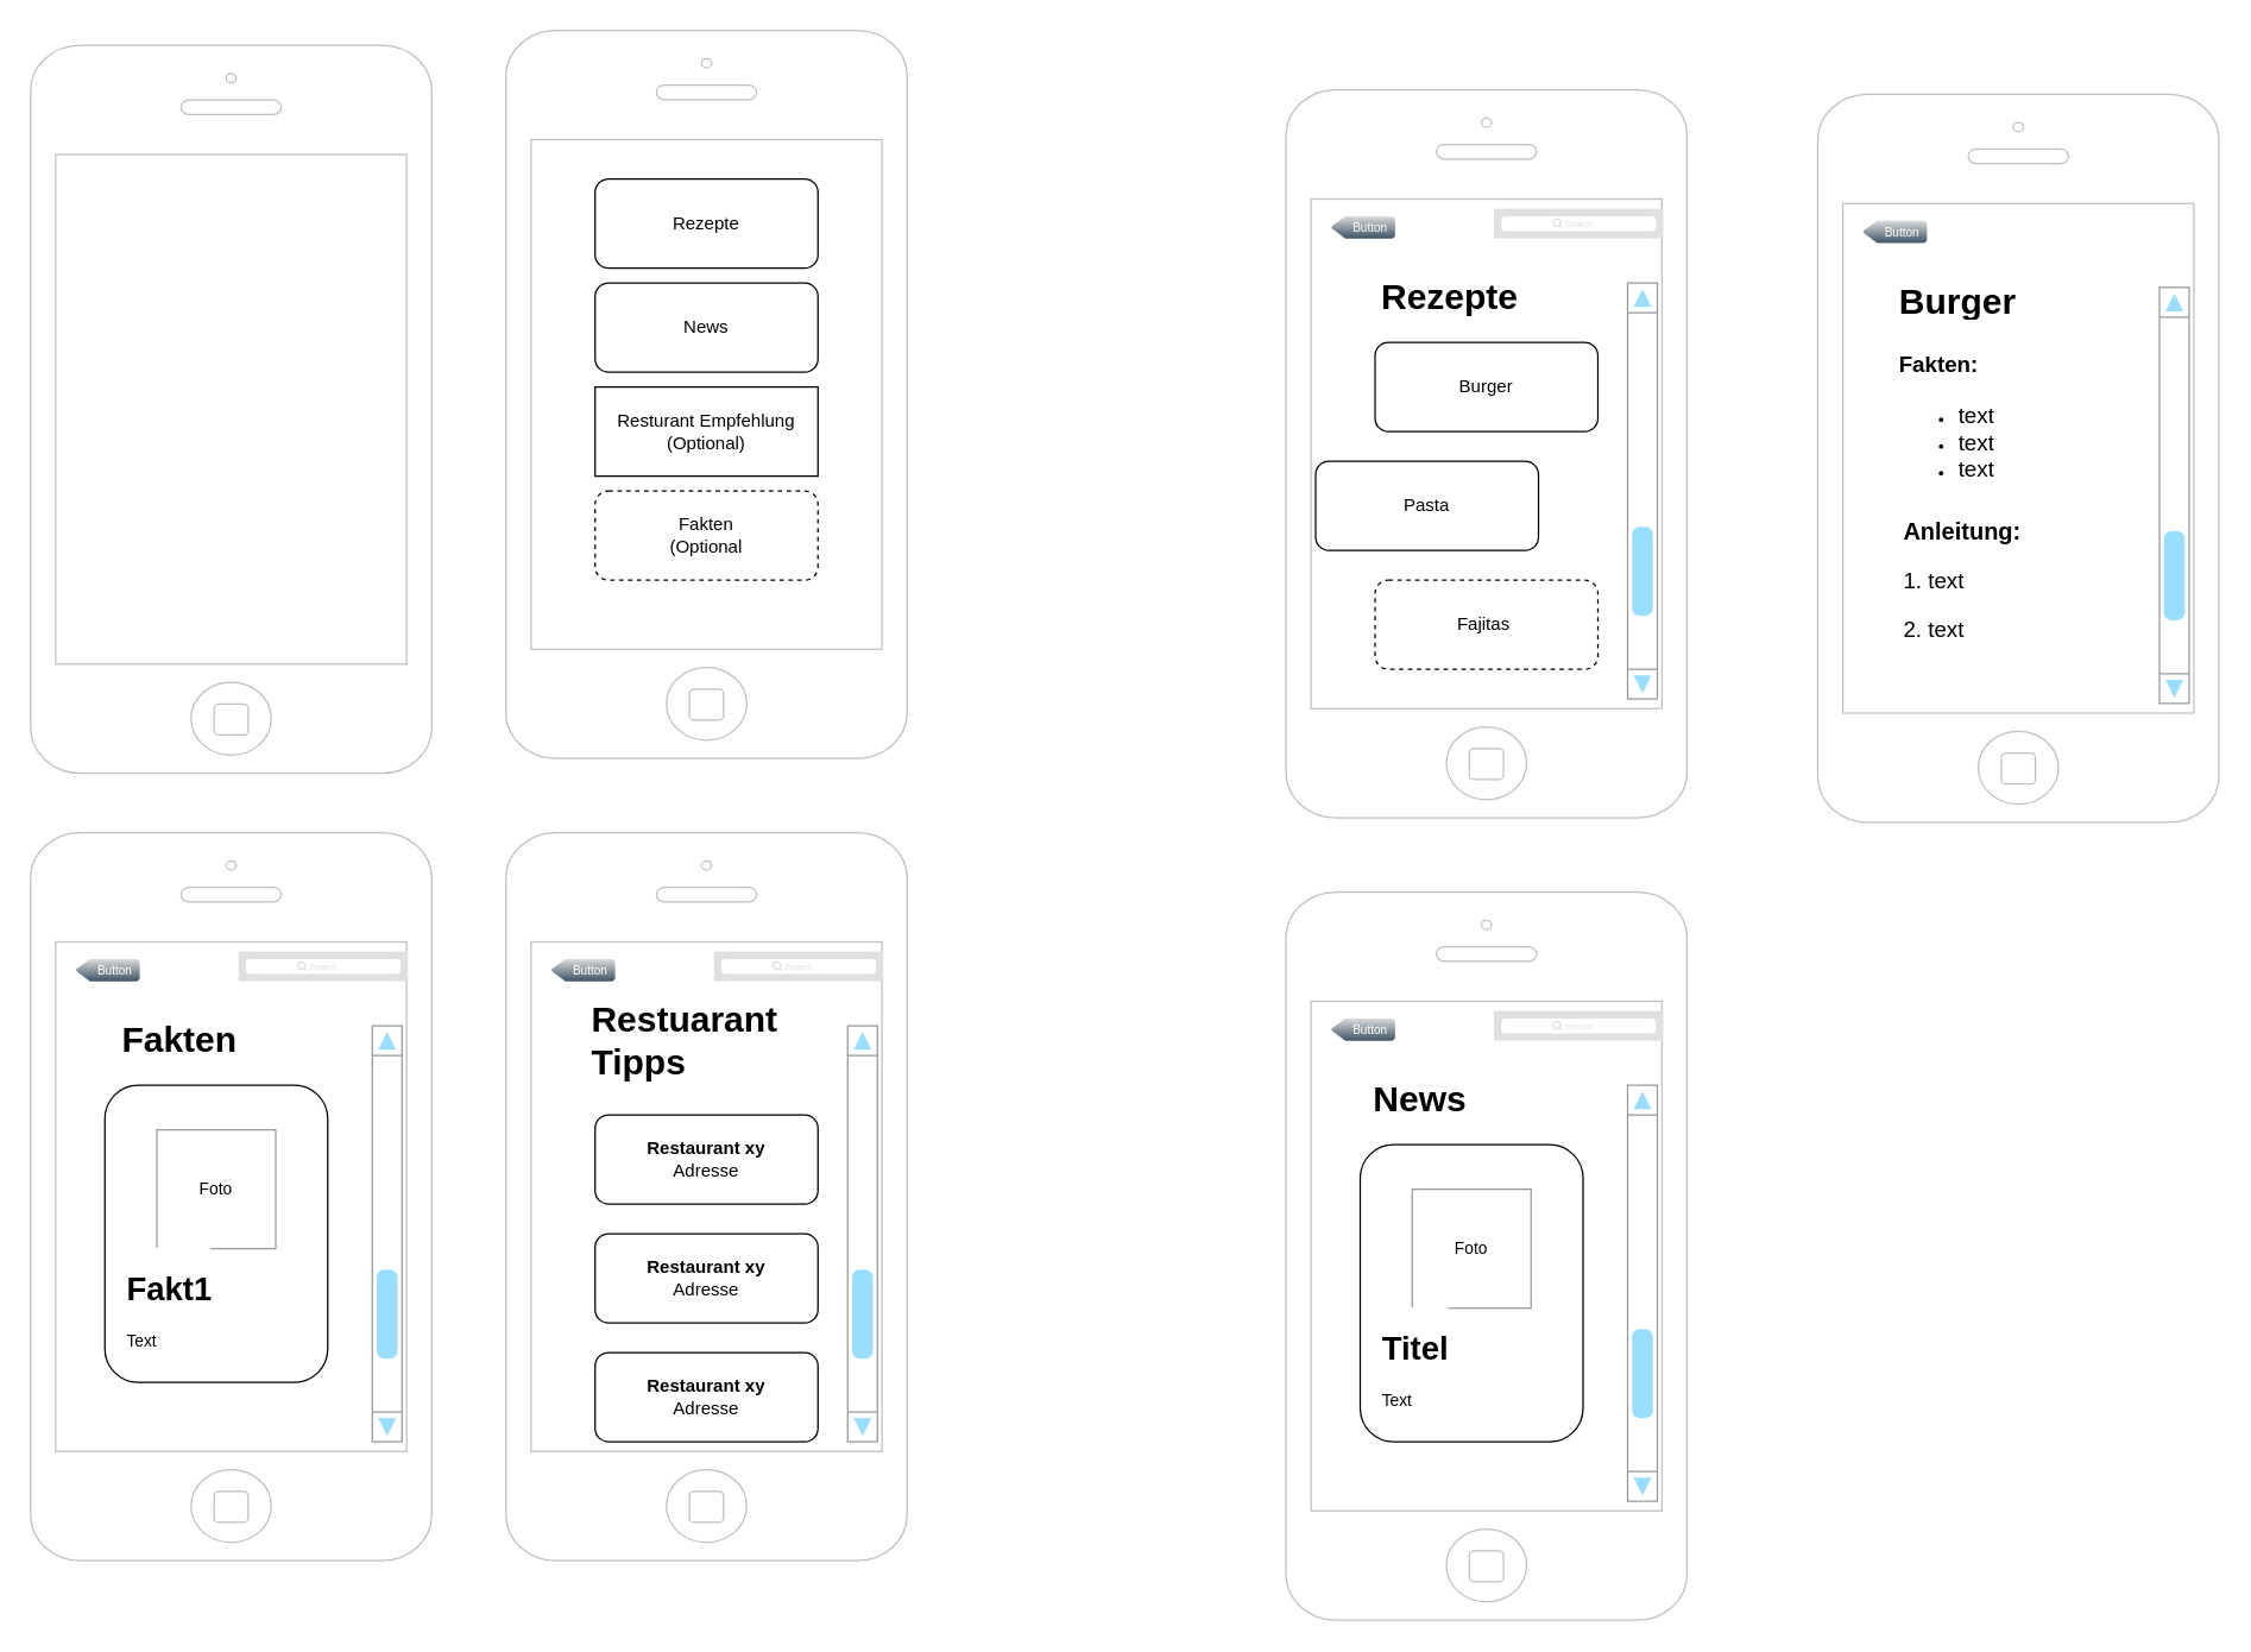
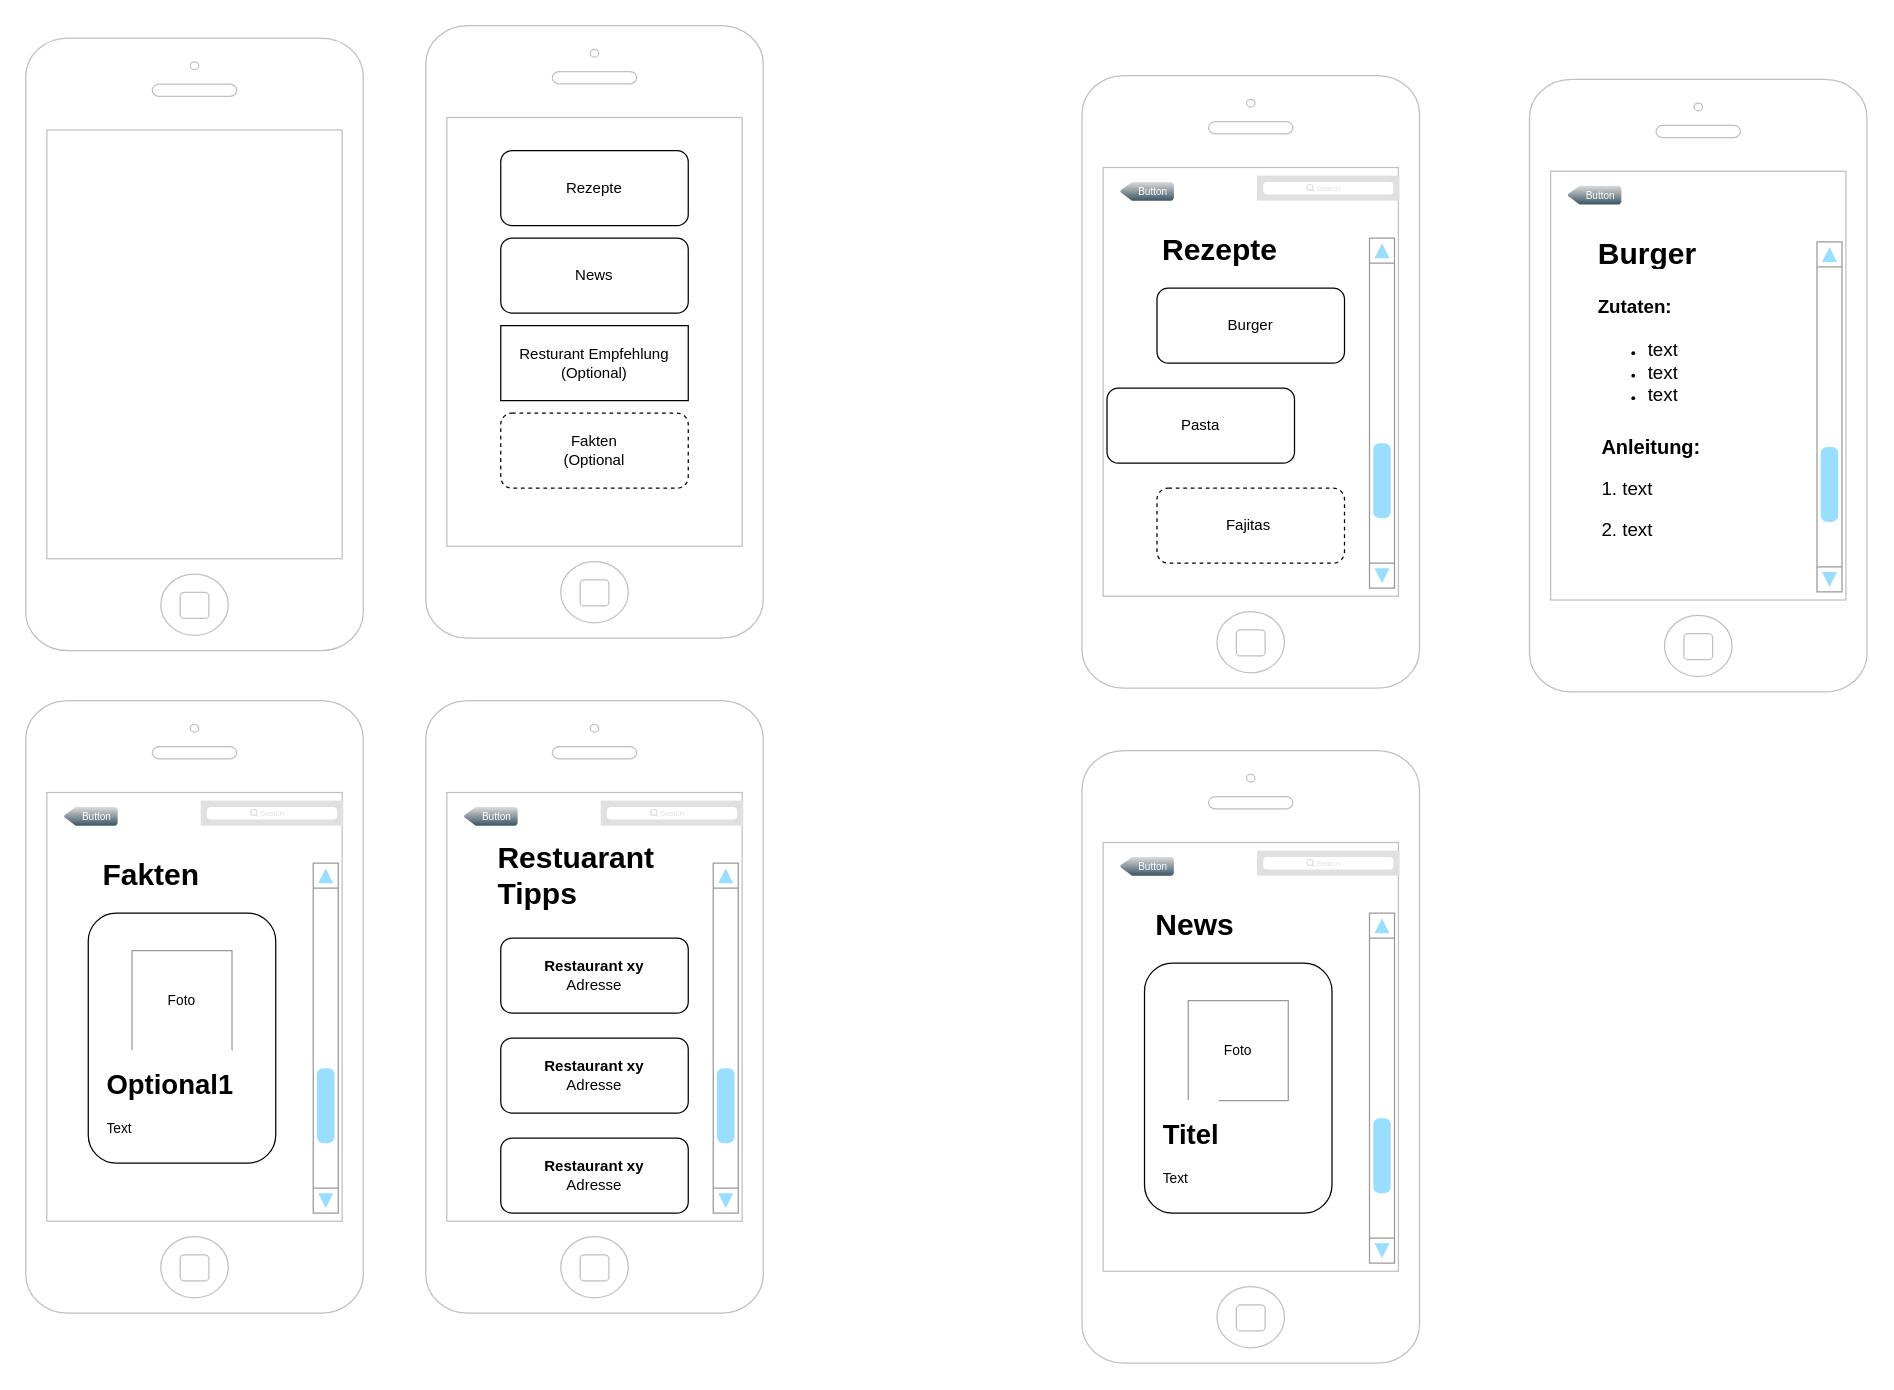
- <mxCell id="53" value="&lt;h1&gt;&lt;font style=&quot;font-size: 15px&quot;&gt;Fakten:&lt;/font&gt;&lt;/h1&gt;&lt;div&gt;&lt;ul&gt;&lt;li&gt;&lt;font style=&quot;font-size: 15px&quot;&gt;text&lt;/font&gt;&lt;/li&gt;&lt;li&gt;&lt;font style=&quot;font-size: 15px&quot;&gt;text&lt;/font&gt;&lt;/li&gt;&lt;li&gt;&lt;font style=&quot;font-size: 15px&quot;&gt;text&lt;/font&gt;&lt;/li&gt;&lt;/ul&gt;&lt;/div&gt;" style="text;html=1;strokeColor=none;fillColor=none;spacing=5;spacingTop=-20;whiteSpace=wrap;overflow=hidden;rounded=0;labelBackgroundColor=#FFFFFF;fontSize=11;fontColor=#000000;" vertex="1" parent="1"><mxGeometry x="1273" y="225" width="157" height="105" as="geometry" /></mxCell>
+ <mxCell id="53" value="&lt;h1&gt;&lt;font style=&quot;font-size: 15px&quot;&gt;Zutaten:&lt;/font&gt;&lt;/h1&gt;&lt;div&gt;&lt;ul&gt;&lt;li&gt;&lt;font style=&quot;font-size: 15px&quot;&gt;text&lt;/font&gt;&lt;/li&gt;&lt;li&gt;&lt;font style=&quot;font-size: 15px&quot;&gt;text&lt;/font&gt;&lt;/li&gt;&lt;li&gt;&lt;font style=&quot;font-size: 15px&quot;&gt;text&lt;/font&gt;&lt;/li&gt;&lt;/ul&gt;&lt;/div&gt;" style="text;html=1;strokeColor=none;fillColor=none;spacing=5;spacingTop=-20;whiteSpace=wrap;overflow=hidden;rounded=0;labelBackgroundColor=#FFFFFF;fontSize=11;fontColor=#000000;" vertex="1" parent="1"><mxGeometry x="1273" y="225" width="157" height="105" as="geometry" /></mxCell>
- <mxCell id="46" value="&lt;h1&gt;Fakt1&lt;/h1&gt;&lt;p&gt;Text&lt;/p&gt;" style="text;html=1;strokeColor=none;fillColor=none;spacing=5;spacingTop=-20;whiteSpace=wrap;overflow=hidden;rounded=0;labelBackgroundColor=#FFFFFF;fontSize=11;fontColor=#000000;" vertex="1" parent="1"><mxGeometry x="80" y="850" width="130" height="70" as="geometry" /></mxCell>
+ <mxCell id="46" value="&lt;h1&gt;Optional1&lt;/h1&gt;&lt;p&gt;Text&lt;/p&gt;" style="text;html=1;strokeColor=none;fillColor=none;spacing=5;spacingTop=-20;whiteSpace=wrap;overflow=hidden;rounded=0;labelBackgroundColor=#FFFFFF;fontSize=11;fontColor=#000000;" vertex="1" parent="1"><mxGeometry x="80" y="850" width="130" height="70" as="geometry" /></mxCell>
